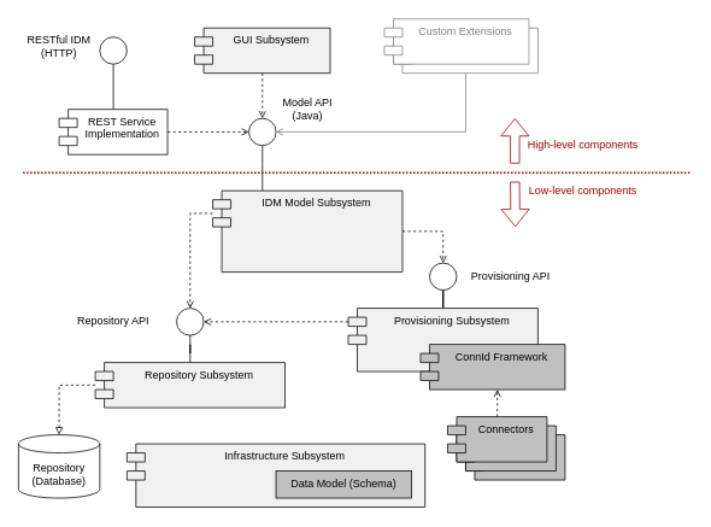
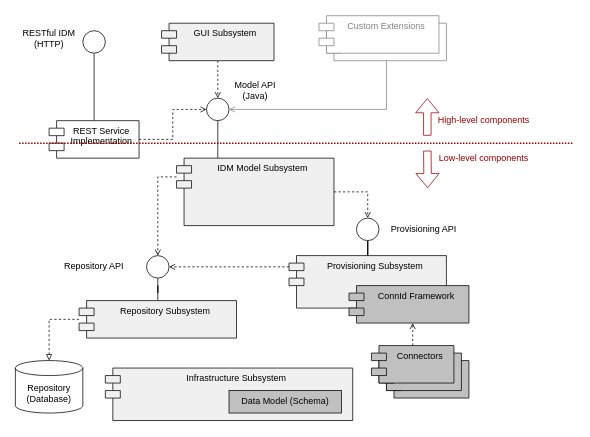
- <mxCell id="12" value="REST Service&#10;Implementation" style="shape=module;align=left;spacingLeft=20;align=center;verticalAlign=top;" vertex="1" parent="1"><mxGeometry x="65" y="120" width="120" height="50" as="geometry" /></mxCell>
+ <mxCell id="12" value="REST Service&#10;Implementation" style="shape=module;align=left;spacingLeft=20;align=center;verticalAlign=top;" vertex="1" parent="1"><mxGeometry x="65" y="160" width="120" height="50" as="geometry" /></mxCell>
